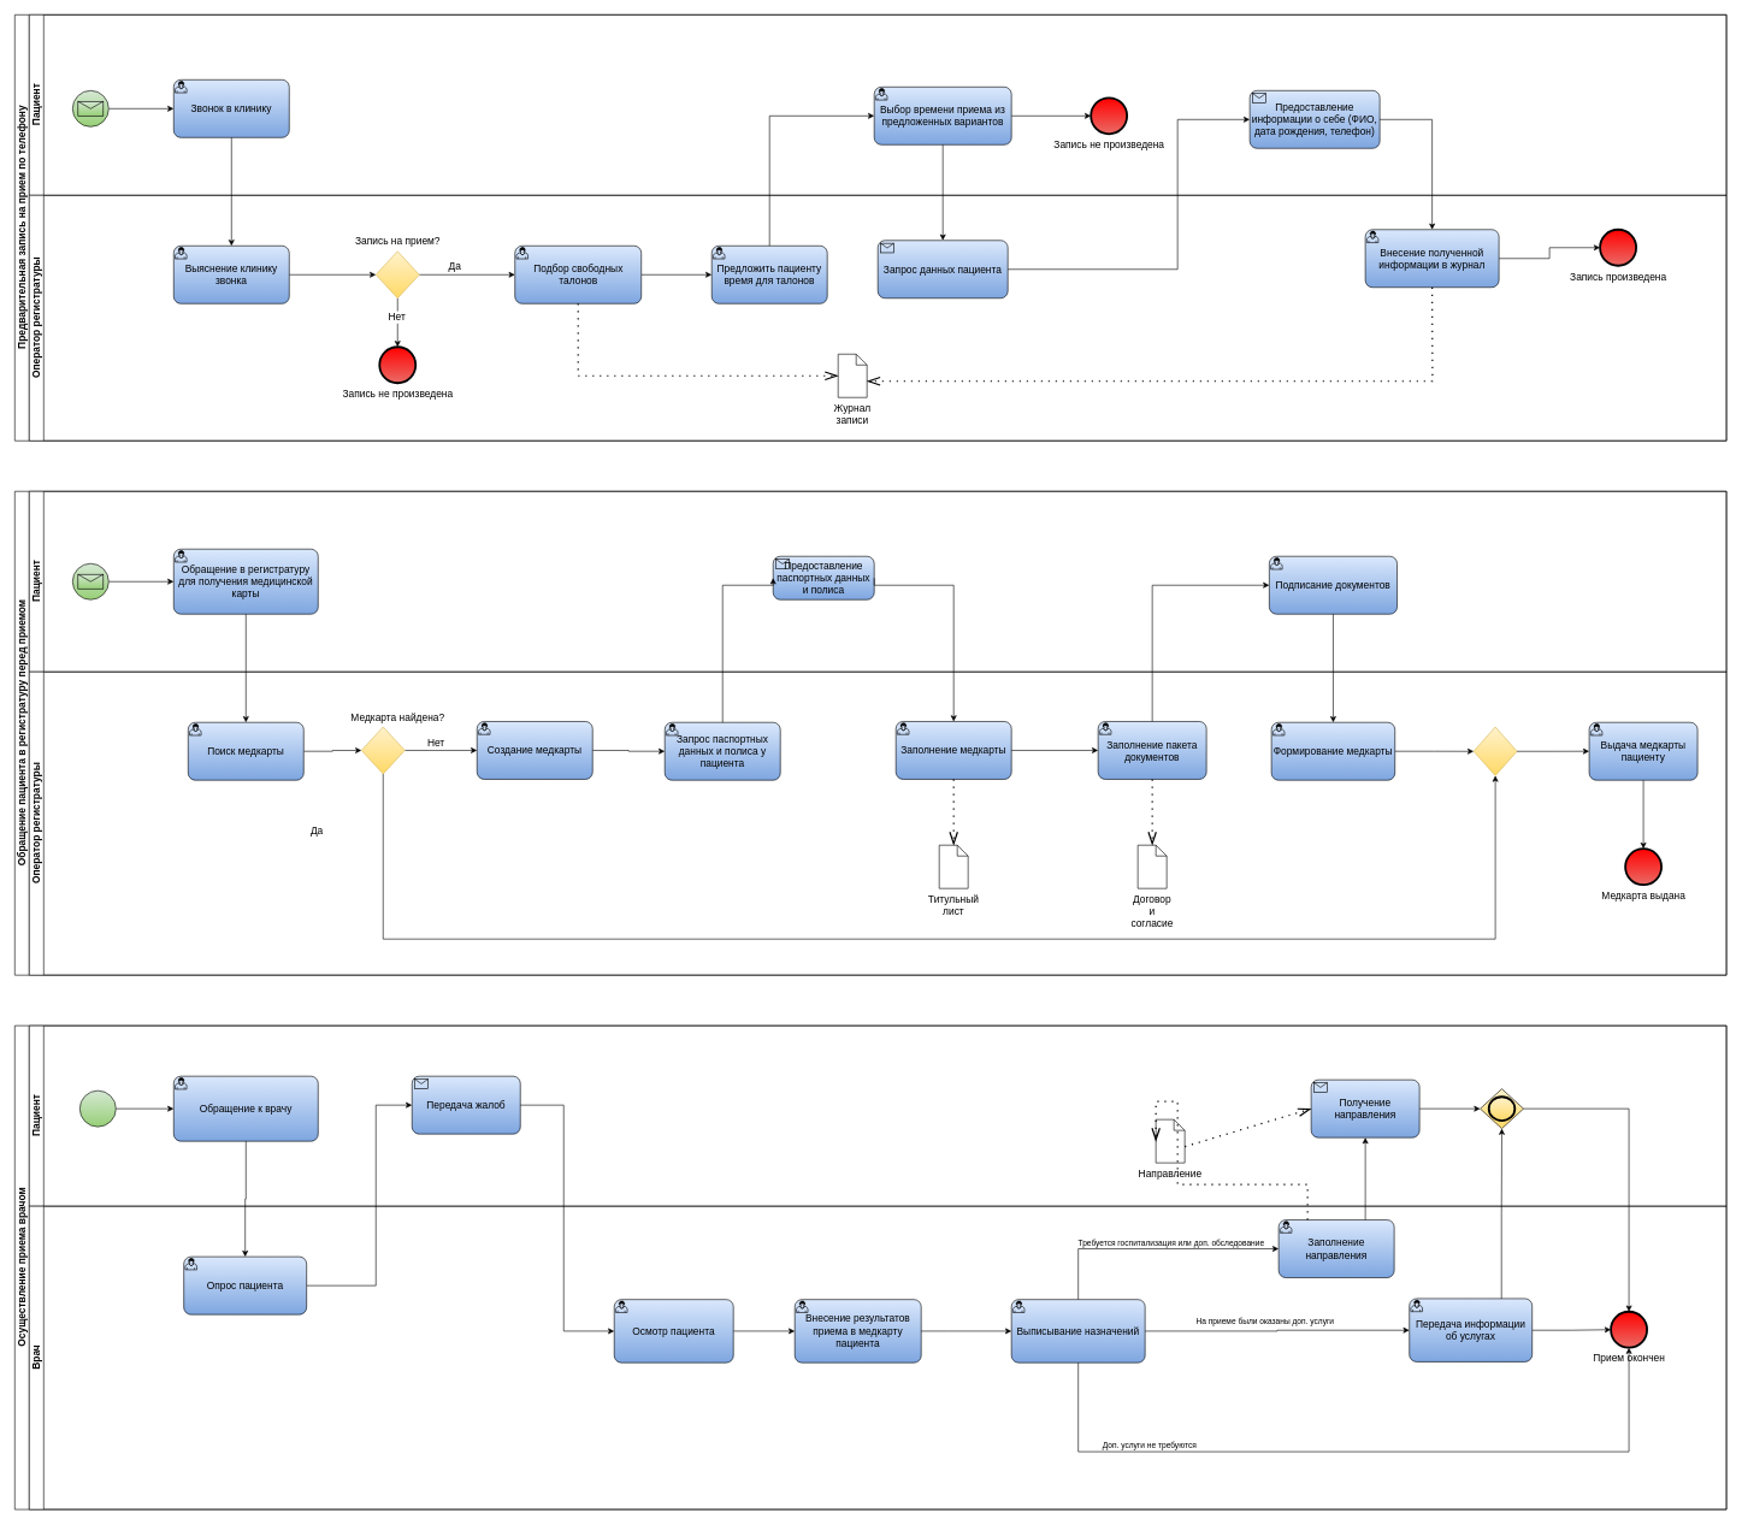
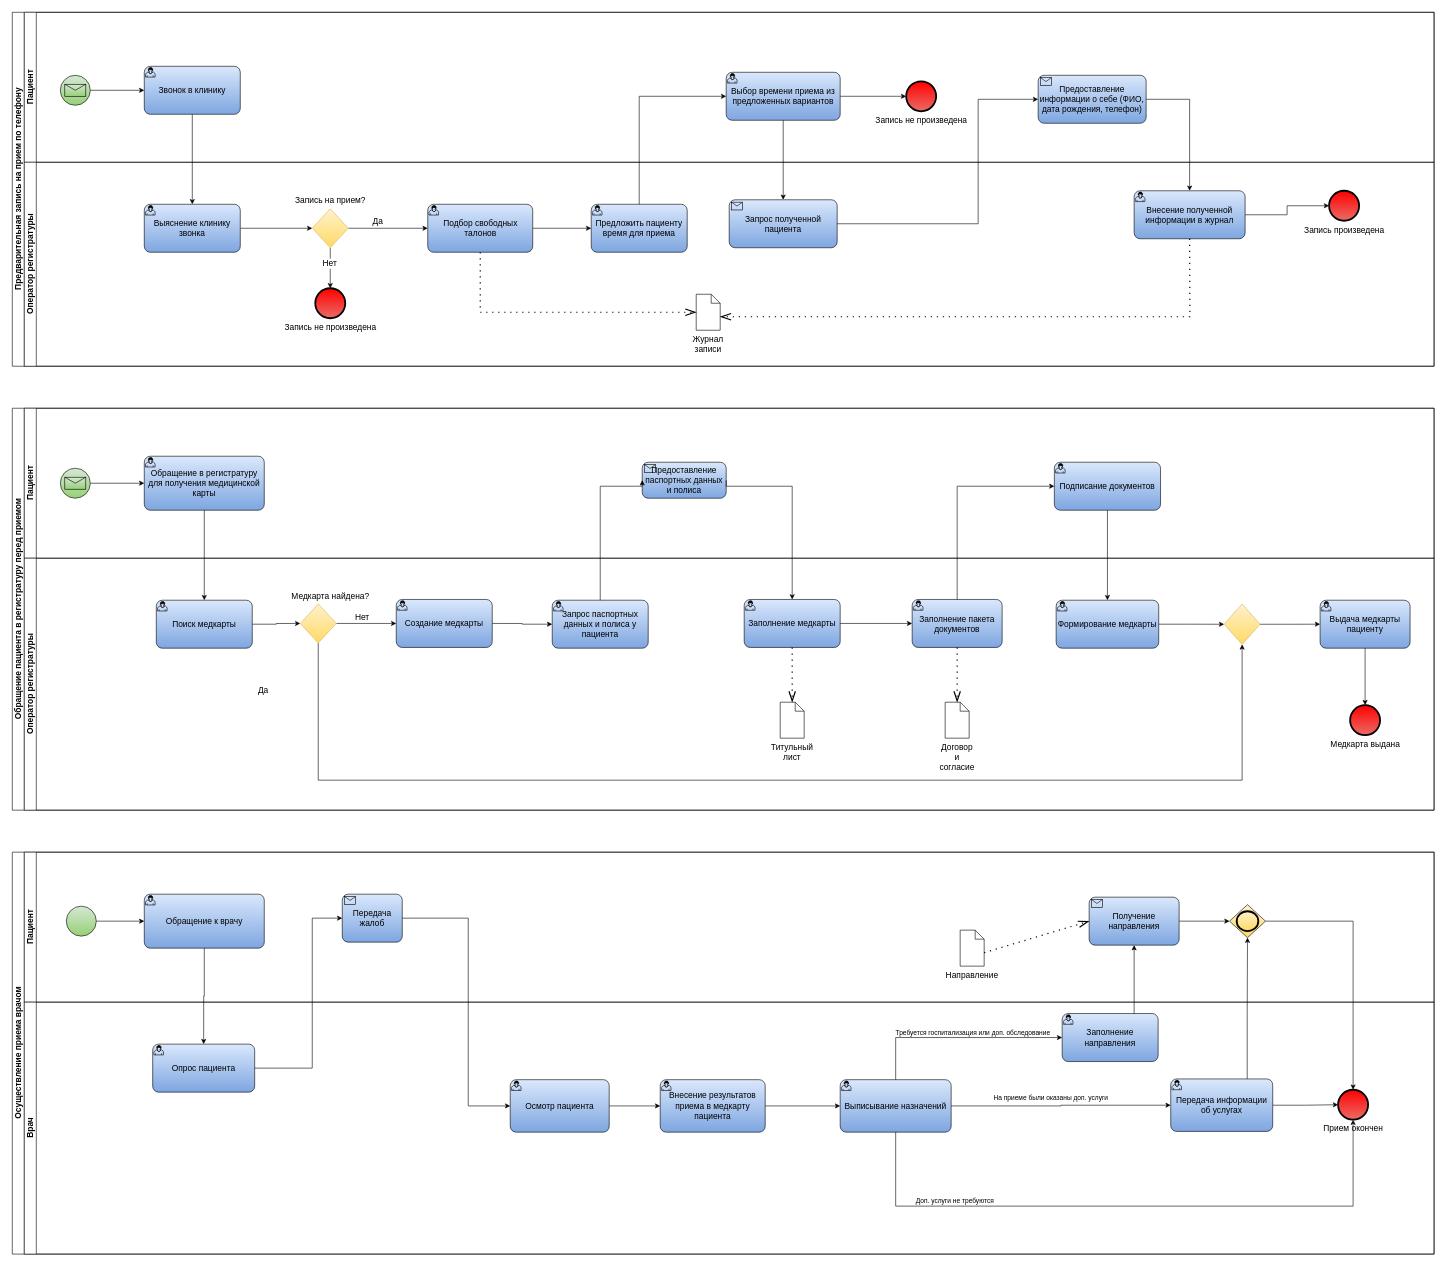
- <mxCell id="23" value="Запрос данных пациента" style="points=[[0.25,0,0],[0.5,0,0],[0.75,0,0],[1,0.25,0],[1,0.5,0],[1,0.75,0],[0.75,1,0],[0.5,1,0],[0.25,1,0],[0,0.75,0],[0,0.5,0],[0,0.25,0]];shape=mxgraph.bpmn.task;whiteSpace=wrap;rectStyle=rounded;size=10;html=1;taskMarker=receive;strokeColor=#000000;fontSize=14;fontColor=default;fillColor=#dae8fc;gradientColor=#7ea6e0;" parent="13" vertex="1"><mxGeometry x="1175" y="62.5" width="180" height="80" as="geometry" /></mxCell>
+ <mxCell id="23" value="Запрос полученной пациента" style="points=[[0.25,0,0],[0.5,0,0],[0.75,0,0],[1,0.25,0],[1,0.5,0],[1,0.75,0],[0.75,1,0],[0.5,1,0],[0.25,1,0],[0,0.75,0],[0,0.5,0],[0,0.25,0]];shape=mxgraph.bpmn.task;whiteSpace=wrap;rectStyle=rounded;size=10;html=1;taskMarker=receive;strokeColor=#000000;fontSize=14;fontColor=default;fillColor=#dae8fc;gradientColor=#7ea6e0;" parent="13" vertex="1"><mxGeometry x="1175" y="62.5" width="180" height="80" as="geometry" /></mxCell>
- <mxCell id="26" value="Предложить пациенту время для талонов" style="points=[[0.25,0,0],[0.5,0,0],[0.75,0,0],[1,0.25,0],[1,0.5,0],[1,0.75,0],[0.75,1,0],[0.5,1,0],[0.25,1,0],[0,0.75,0],[0,0.5,0],[0,0.25,0]];shape=mxgraph.bpmn.task;whiteSpace=wrap;rectStyle=rounded;size=10;html=1;taskMarker=user;strokeColor=#000000;fontSize=14;fontColor=default;fillColor=#dae8fc;gradientColor=#7ea6e0;" parent="13" vertex="1"><mxGeometry x="945" y="70" width="160" height="80" as="geometry" /></mxCell>
+ <mxCell id="26" value="Предложить пациенту время для приема" style="points=[[0.25,0,0],[0.5,0,0],[0.75,0,0],[1,0.25,0],[1,0.5,0],[1,0.75,0],[0.75,1,0],[0.5,1,0],[0.25,1,0],[0,0.75,0],[0,0.5,0],[0,0.25,0]];shape=mxgraph.bpmn.task;whiteSpace=wrap;rectStyle=rounded;size=10;html=1;taskMarker=user;strokeColor=#000000;fontSize=14;fontColor=default;fillColor=#dae8fc;gradientColor=#7ea6e0;" parent="13" vertex="1"><mxGeometry x="945" y="70" width="160" height="80" as="geometry" /></mxCell>
- <mxCell id="79" value="Передача жалоб" style="points=[[0.25,0,0],[0.5,0,0],[0.75,0,0],[1,0.25,0],[1,0.5,0],[1,0.75,0],[0.75,1,0],[0.5,1,0],[0.25,1,0],[0,0.75,0],[0,0.5,0],[0,0.25,0]];shape=mxgraph.bpmn.task;whiteSpace=wrap;rectStyle=rounded;size=10;html=1;taskMarker=receive;strokeColor=#000000;fontSize=14;fontColor=default;fillColor=#dae8fc;gradientColor=#7ea6e0;" parent="75" vertex="1"><mxGeometry x="530" y="70" width="150" height="80" as="geometry" /></mxCell>
+ <mxCell id="79" value="Передача жалоб" style="points=[[0.25,0,0],[0.5,0,0],[0.75,0,0],[1,0.25,0],[1,0.5,0],[1,0.75,0],[0.75,1,0],[0.5,1,0],[0.25,1,0],[0,0.75,0],[0,0.5,0],[0,0.25,0]];shape=mxgraph.bpmn.task;whiteSpace=wrap;rectStyle=rounded;size=10;html=1;taskMarker=receive;strokeColor=#000000;fontSize=14;fontColor=default;fillColor=#dae8fc;gradientColor=#7ea6e0;" parent="75" vertex="1"><mxGeometry x="530" y="70" width="100" height="80" as="geometry" /></mxCell>
- <mxCell id="107" value="" style="edgeStyle=orthogonalEdgeStyle;fontSize=12;html=1;endFill=0;startFill=0;endSize=14;startSize=6;dashed=1;dashPattern=1 4;endArrow=openThin;startArrow=none;rounded=0;fontColor=#000000;strokeWidth=2;exitX=0.25;exitY=0;exitDx=0;exitDy=0;exitPerimeter=0;entryX=0;entryY=0.5;entryDx=0;entryDy=0;entryPerimeter=0;" parent="74" source="91" target="80" edge="1"><mxGeometry width="160" relative="1" as="geometry"><mxPoint x="1660" y="220" as="sourcePoint" /><mxPoint x="1570" y="110" as="targetPoint" /><Array as="points"><mxPoint x="1790" y="220" /><mxPoint x="1610" y="220" /><mxPoint x="1610" y="105" /></Array></mxGeometry></mxCell>
